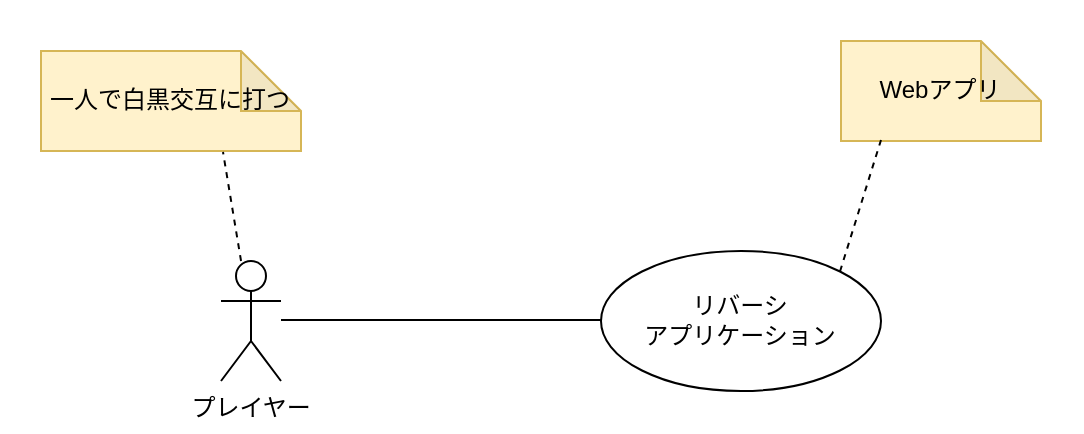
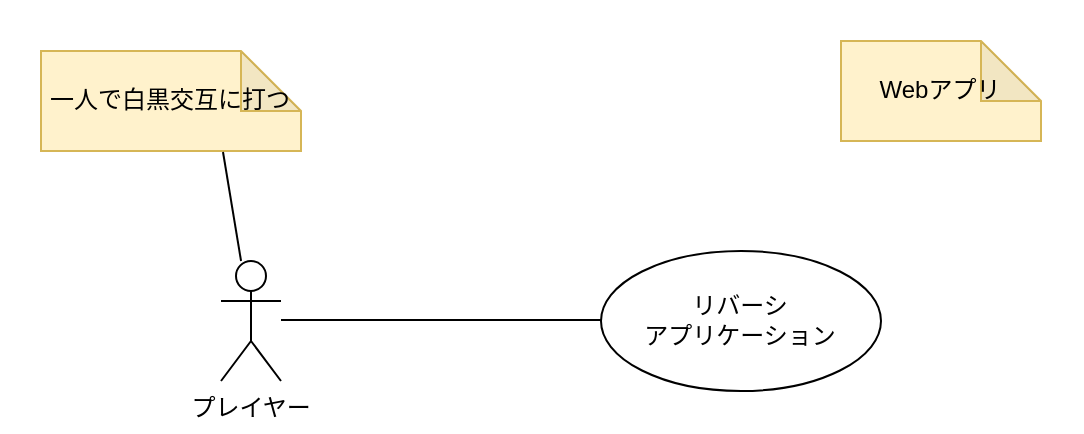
- <mxCell id="6" value="" style="endArrow=none;dashed=1;html=1;entryX=0.7;entryY=1.01;entryDx=0;entryDy=0;entryPerimeter=0;" edge="1" parent="1" source="3" target="5"><mxGeometry width="50" height="50" relative="1" as="geometry"><mxPoint x="280" y="290" as="sourcePoint" /><mxPoint x="330" y="240" as="targetPoint" /></mxGeometry></mxCell>
+ <mxCell id="6" value="" style="endArrow=none;dashed=0;html=1;entryX=0.7;entryY=1.01;entryDx=0;entryDy=0;entryPerimeter=0;" edge="1" parent="1" source="3" target="5"><mxGeometry width="50" height="50" relative="1" as="geometry"><mxPoint x="280" y="290" as="sourcePoint" /><mxPoint x="330" y="240" as="targetPoint" /></mxGeometry></mxCell>
- <mxCell id="8" value="" style="endArrow=none;dashed=1;html=1;entryX=0.2;entryY=0.99;entryDx=0;entryDy=0;entryPerimeter=0;exitX=1;exitY=0;exitDx=0;exitDy=0;" edge="1" parent="1" source="2" target="7"><mxGeometry width="50" height="50" relative="1" as="geometry"><mxPoint x="280" y="290" as="sourcePoint" /><mxPoint x="330" y="240" as="targetPoint" /></mxGeometry></mxCell>
